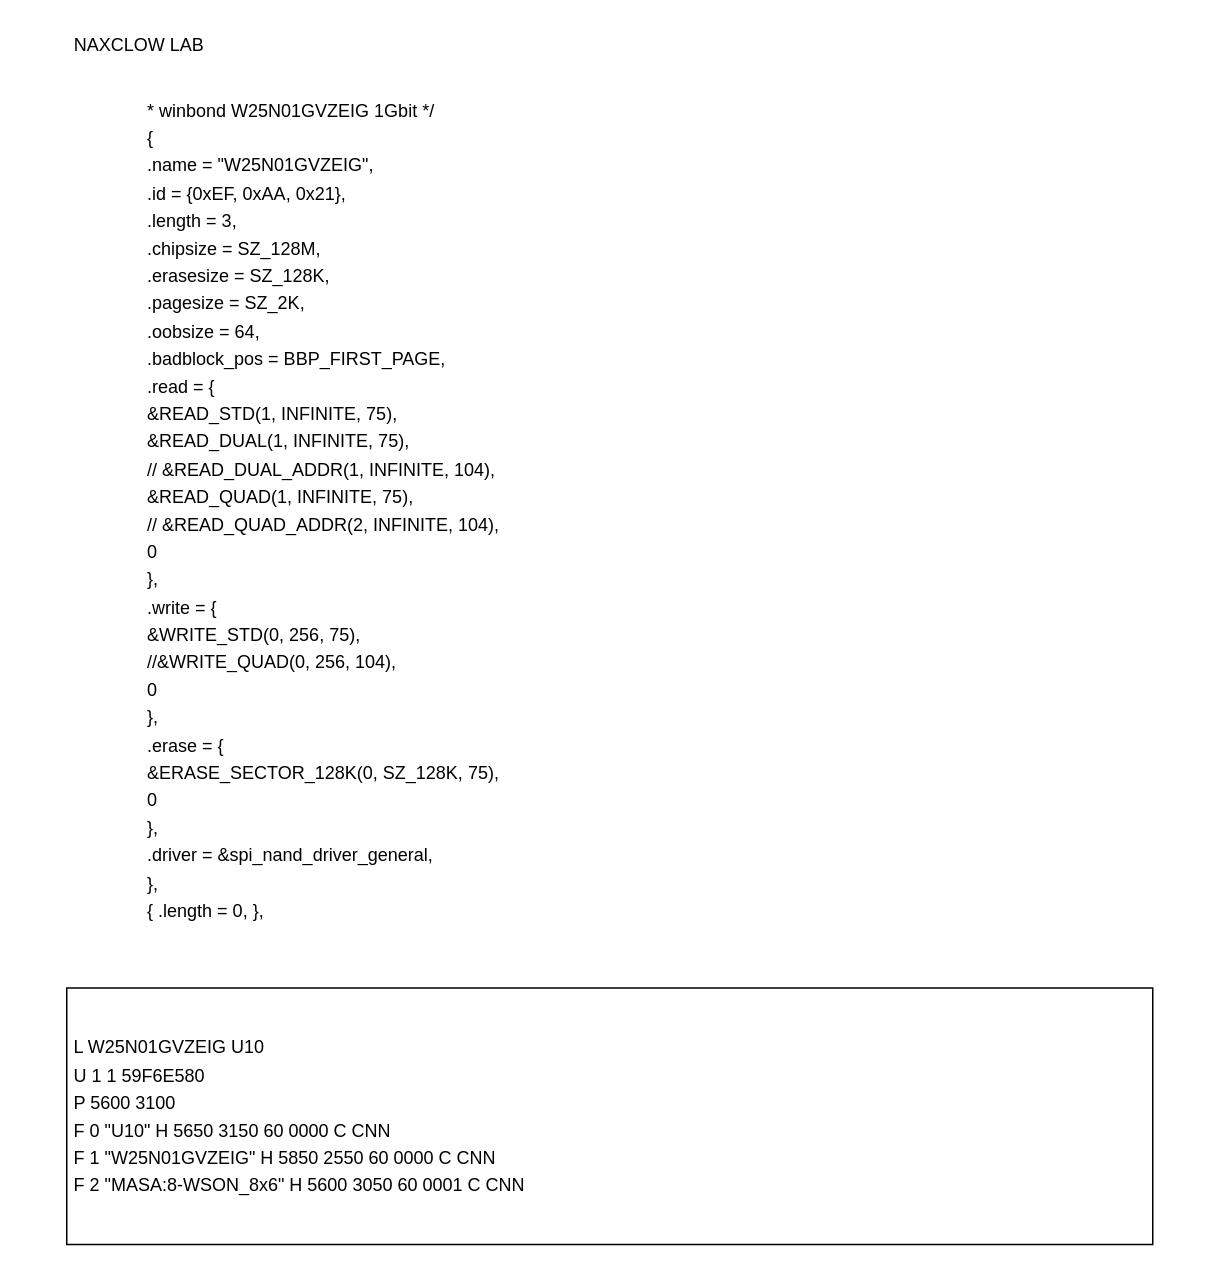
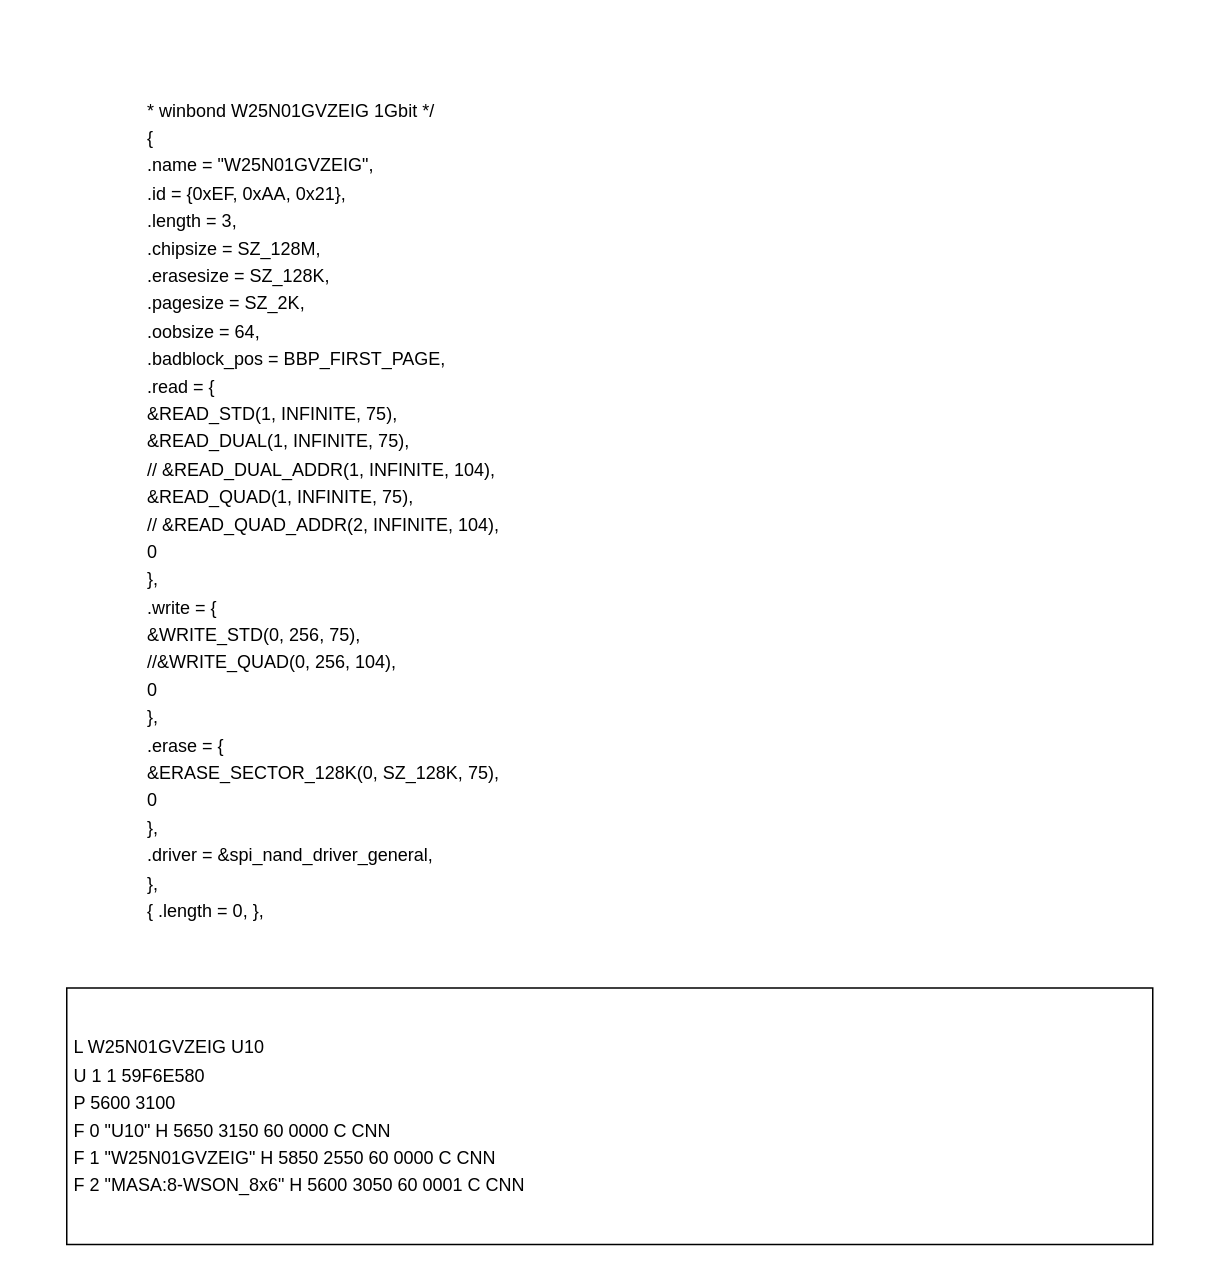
- <mxCell id="2" value="NAXCLOW LAB" style="text;html=1;strokeColor=none;fillColor=none;align=center;verticalAlign=middle;whiteSpace=wrap;rounded=0;" parent="1" vertex="1"><mxGeometry x="20" y="20" width="145" height="20" as="geometry" /></mxCell>
